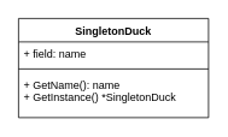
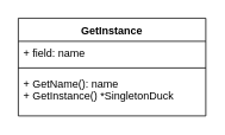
- <mxCell id="2" value="SingletonDuck" style="swimlane;fontStyle=1;align=center;verticalAlign=top;childLayout=stackLayout;horizontal=1;startSize=26;horizontalStack=0;resizeParent=1;resizeParentMax=0;resizeLast=0;collapsible=1;marginBottom=0;" parent="1" vertex="1"><mxGeometry x="20" y="20" width="210" height="110" as="geometry" /></mxCell>
+ <mxCell id="2" value="GetInstance" style="swimlane;fontStyle=1;align=center;verticalAlign=top;childLayout=stackLayout;horizontal=1;startSize=26;horizontalStack=0;resizeParent=1;resizeParentMax=0;resizeLast=0;collapsible=1;marginBottom=0;" parent="1" vertex="1"><mxGeometry x="20" y="20" width="210" height="110" as="geometry" /></mxCell>
